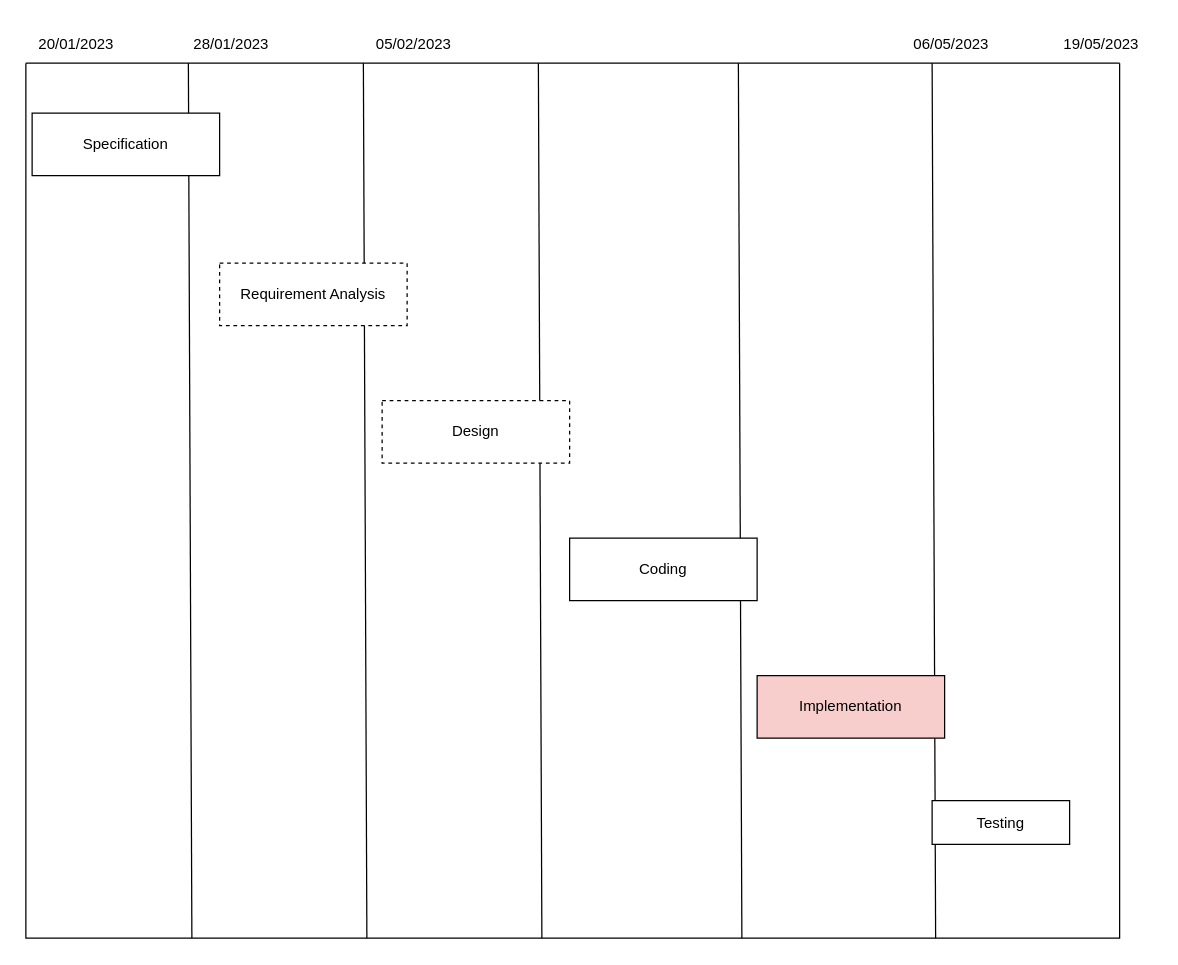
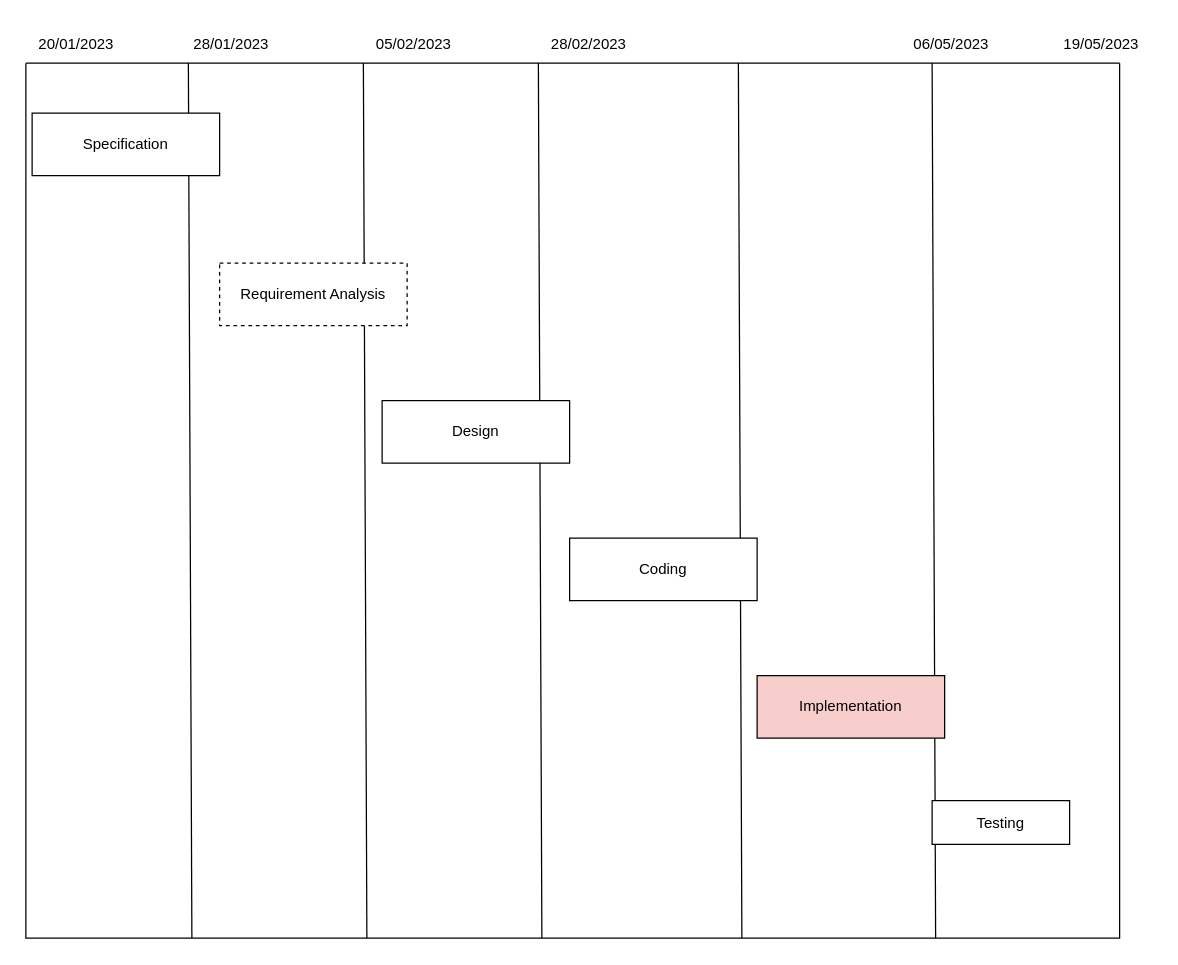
+ <mxCell id="17" value="28/02/2023" style="text;html=1;align=center;verticalAlign=middle;resizable=0;points=[];autosize=1;strokeColor=none;fillColor=none;" vertex="1" parent="1"><mxGeometry x="430" y="20" width="80" height="30" as="geometry" /></mxCell>
- <mxCell id="9" value="Design" style="rounded=0;whiteSpace=wrap;html=1;dashed=1;" vertex="1" parent="2"><mxGeometry x="285" y="270" width="150" height="50" as="geometry" /></mxCell>
+ <mxCell id="9" value="Design" style="rounded=0;whiteSpace=wrap;html=1;" vertex="1" parent="2"><mxGeometry x="285" y="270" width="150" height="50" as="geometry" /></mxCell>
